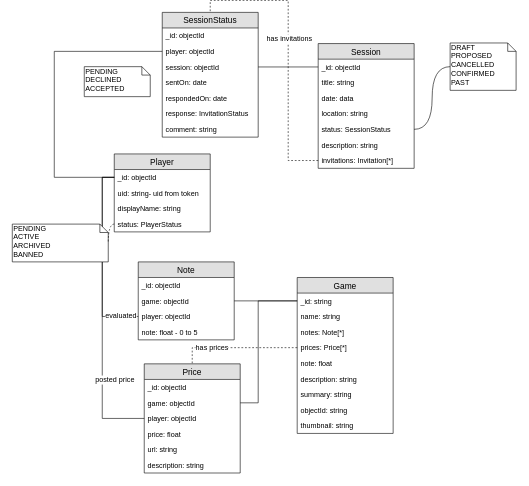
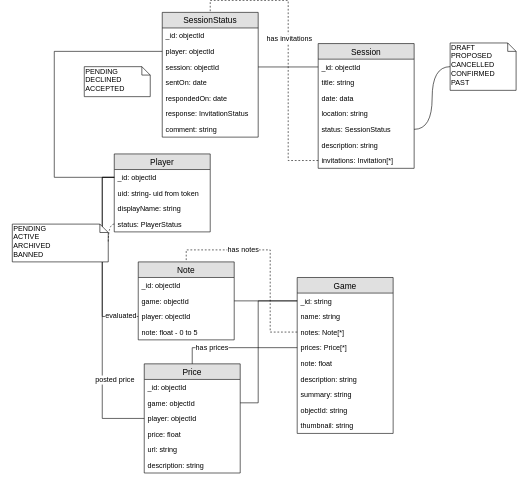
+ <mxCell id="45" style="edgeStyle=orthogonalEdgeStyle;rounded=0;orthogonalLoop=1;jettySize=auto;html=1;entryX=0.5;entryY=0;entryDx=0;entryDy=0;endArrow=none;endFill=0;exitX=0;exitY=0.5;exitDx=0;exitDy=0;dashed=1;" edge="1" parent="1" source="10" target="17"><mxGeometry relative="1" as="geometry"><mxPoint x="480" y="666" as="sourcePoint" /><Array as="points"><mxPoint x="450" y="553" /><mxPoint x="450" y="416" /><mxPoint x="310" y="416" /></Array></mxGeometry></mxCell>
+ <mxCell id="46" value="has notes" style="text;html=1;resizable=0;points=[];align=center;verticalAlign=middle;labelBackgroundColor=#ffffff;" vertex="1" connectable="0" parent="45"><mxGeometry x="0.332" y="-1" relative="1" as="geometry"><mxPoint as="offset" /></mxGeometry></mxCell>
- <mxCell id="47" style="edgeStyle=orthogonalEdgeStyle;rounded=0;orthogonalLoop=1;jettySize=auto;html=1;exitX=0;exitY=0.5;exitDx=0;exitDy=0;entryX=0.5;entryY=0;entryDx=0;entryDy=0;endArrow=none;endFill=0;dashed=1;" edge="1" parent="1" source="11" target="35"><mxGeometry relative="1" as="geometry" /></mxCell>
+ <mxCell id="47" style="edgeStyle=orthogonalEdgeStyle;rounded=0;orthogonalLoop=1;jettySize=auto;html=1;exitX=0;exitY=0.5;exitDx=0;exitDy=0;entryX=0.5;entryY=0;entryDx=0;entryDy=0;endArrow=none;endFill=0;dashed=0;" edge="1" parent="1" source="11" target="35"><mxGeometry relative="1" as="geometry" /></mxCell>
